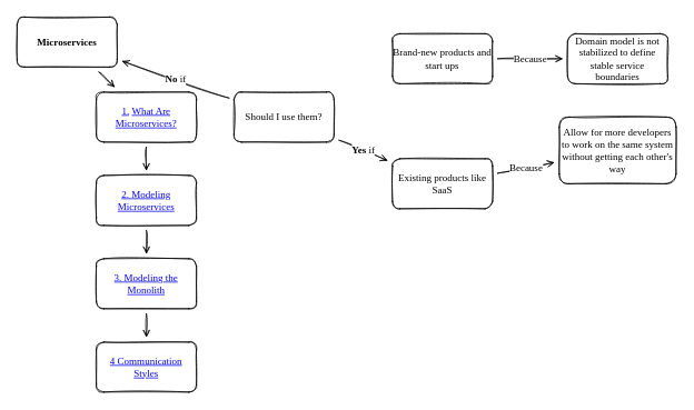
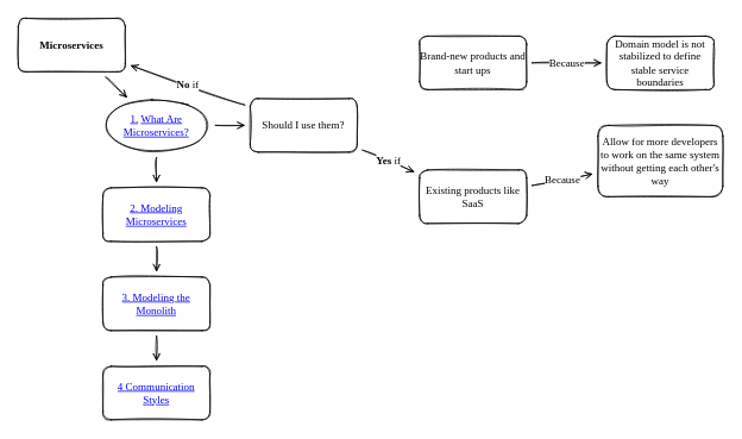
- <mxCell id="6" value="&lt;a href=&quot;data:page/id,m5f6qfyooP-3DUXNlfaz&quot;&gt;1.&lt;/a&gt;&amp;nbsp;&lt;a href=&quot;data:page/id,m5f6qfyooP-3DUXNlfaz&quot;&gt;What Are Microservices?&lt;/a&gt;" style="whiteSpace=wrap;html=1;hachureGap=4;fontFamily=Comic Sans MS;fontSize=12;sketch=1;rounded=1;" parent="1" vertex="1"><mxGeometry x="115" y="110" width="120" height="60" as="geometry" /></mxCell>
+ <mxCell id="6" value="&lt;a href=&quot;data:page/id,m5f6qfyooP-3DUXNlfaz&quot;&gt;1.&lt;/a&gt;&amp;nbsp;&lt;a href=&quot;data:page/id,m5f6qfyooP-3DUXNlfaz&quot;&gt;What Are Microservices?&lt;/a&gt;" style="ellipse;whiteSpace=wrap;html=1;hachureGap=4;fontFamily=Comic Sans MS;fontSize=12;sketch=1;" parent="1" vertex="1"><mxGeometry x="115" y="110" width="120" height="60" as="geometry" /></mxCell>
+ <mxCell id="4" style="edgeStyle=none;sketch=1;jumpSize=10;orthogonalLoop=1;jettySize=auto;html=1;fontFamily=Comic Sans MS;fontSize=20;endArrow=open;endFill=0;startSize=6;endSize=6;sourcePerimeterSpacing=6;targetPerimeterSpacing=6;" parent="1" source="6" target="8" edge="1"><mxGeometry relative="1" as="geometry" /></mxCell>
